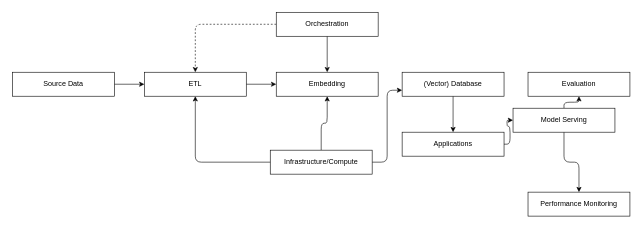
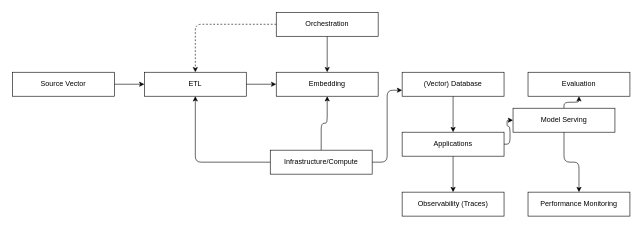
- <mxCell id="19" value="Source Data" style="rounded=0;whiteSpace=wrap;html=1;" vertex="1" parent="1"><mxGeometry x="20" y="120" width="170" height="40" as="geometry" /></mxCell>
+ <mxCell id="19" value="Source Vector" style="rounded=0;whiteSpace=wrap;html=1;" vertex="1" parent="1"><mxGeometry x="20" y="120" width="170" height="40" as="geometry" /></mxCell>
+ <mxCell id="3" value="" style="edgeStyle=orthogonalEdgeStyle;html=1;" edge="1" parent="1" source="4" target="21"><mxGeometry relative="1" as="geometry" /></mxCell>
+ <mxCell id="21" value="Observability (Traces)" style="rounded=0;whiteSpace=wrap;html=1;" vertex="1" parent="1"><mxGeometry x="670" y="320" width="170" height="40" as="geometry" /></mxCell>
